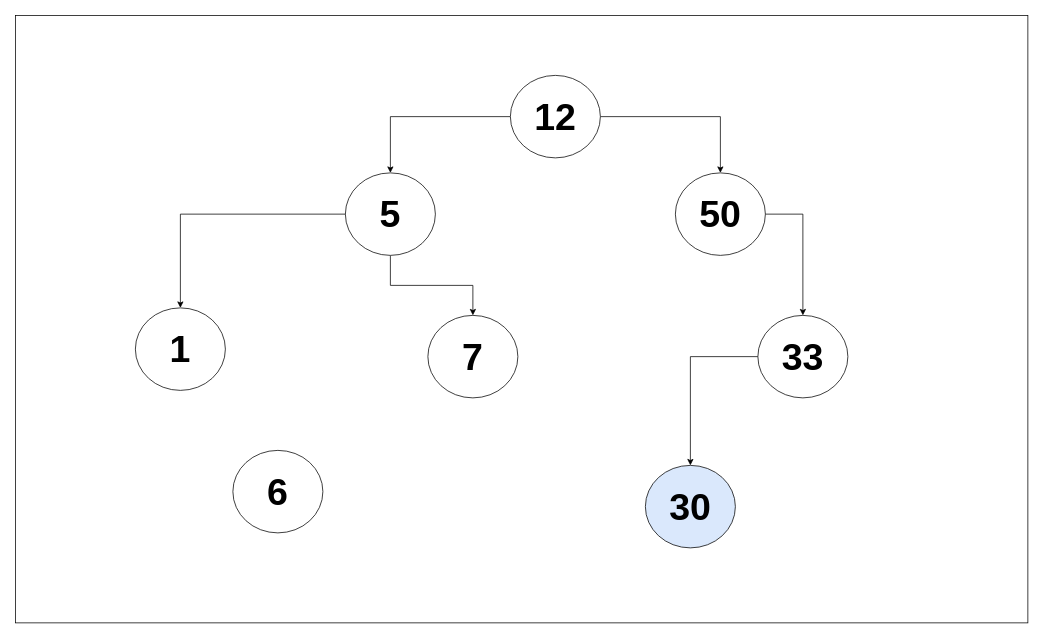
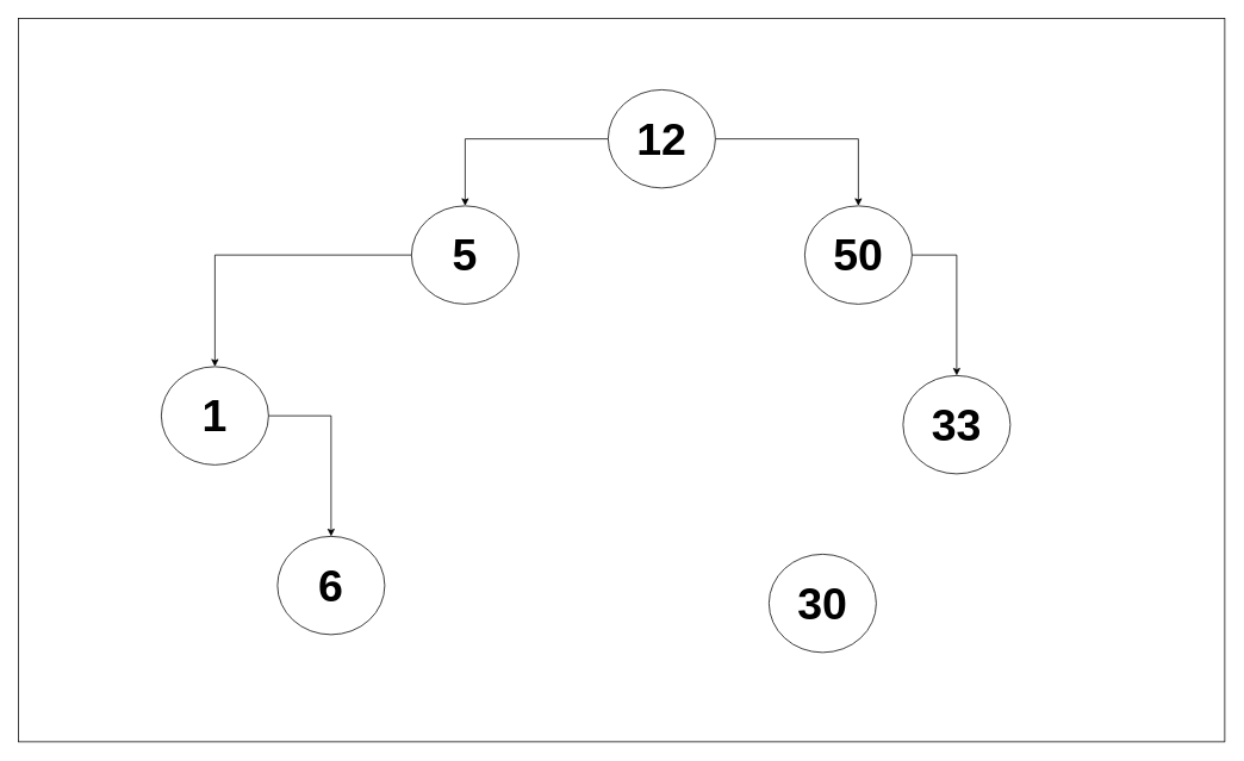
- <mxCell id="6" style="edgeStyle=orthogonalEdgeStyle;rounded=0;orthogonalLoop=1;jettySize=auto;html=1;" edge="1" parent="1" source="8" target="11"><mxGeometry relative="1" as="geometry" /></mxCell>
+ <mxCell id="14" style="edgeStyle=orthogonalEdgeStyle;rounded=0;orthogonalLoop=1;jettySize=auto;html=1;" edge="1" parent="1" source="15" target="16"><mxGeometry relative="1" as="geometry" /></mxCell>
- <mxCell id="11" value="&lt;b&gt;&lt;font style=&quot;font-size: 50px;&quot;&gt;7&lt;/font&gt;&lt;/b&gt;" style="ellipse;whiteSpace=wrap;html=1;" vertex="1" parent="1"><mxGeometry x="570" y="420" width="120" height="110" as="geometry" /></mxCell>
- <mxCell id="12" style="edgeStyle=orthogonalEdgeStyle;rounded=0;orthogonalLoop=1;jettySize=auto;html=1;" edge="1" parent="1" source="13" target="17"><mxGeometry relative="1" as="geometry" /></mxCell>
- <mxCell id="17" value="&lt;b&gt;&lt;font style=&quot;font-size: 50px;&quot;&gt;30&lt;/font&gt;&lt;/b&gt;" style="ellipse;whiteSpace=wrap;html=1;fillColor=#dae8fc;" vertex="1" parent="1"><mxGeometry x="860" y="620" width="120" height="110" as="geometry" /></mxCell>
+ <mxCell id="17" value="&lt;b&gt;&lt;font style=&quot;font-size: 50px;&quot;&gt;30&lt;/font&gt;&lt;/b&gt;" style="ellipse;whiteSpace=wrap;html=1;" vertex="1" parent="1"><mxGeometry x="860" y="620" width="120" height="110" as="geometry" /></mxCell>
